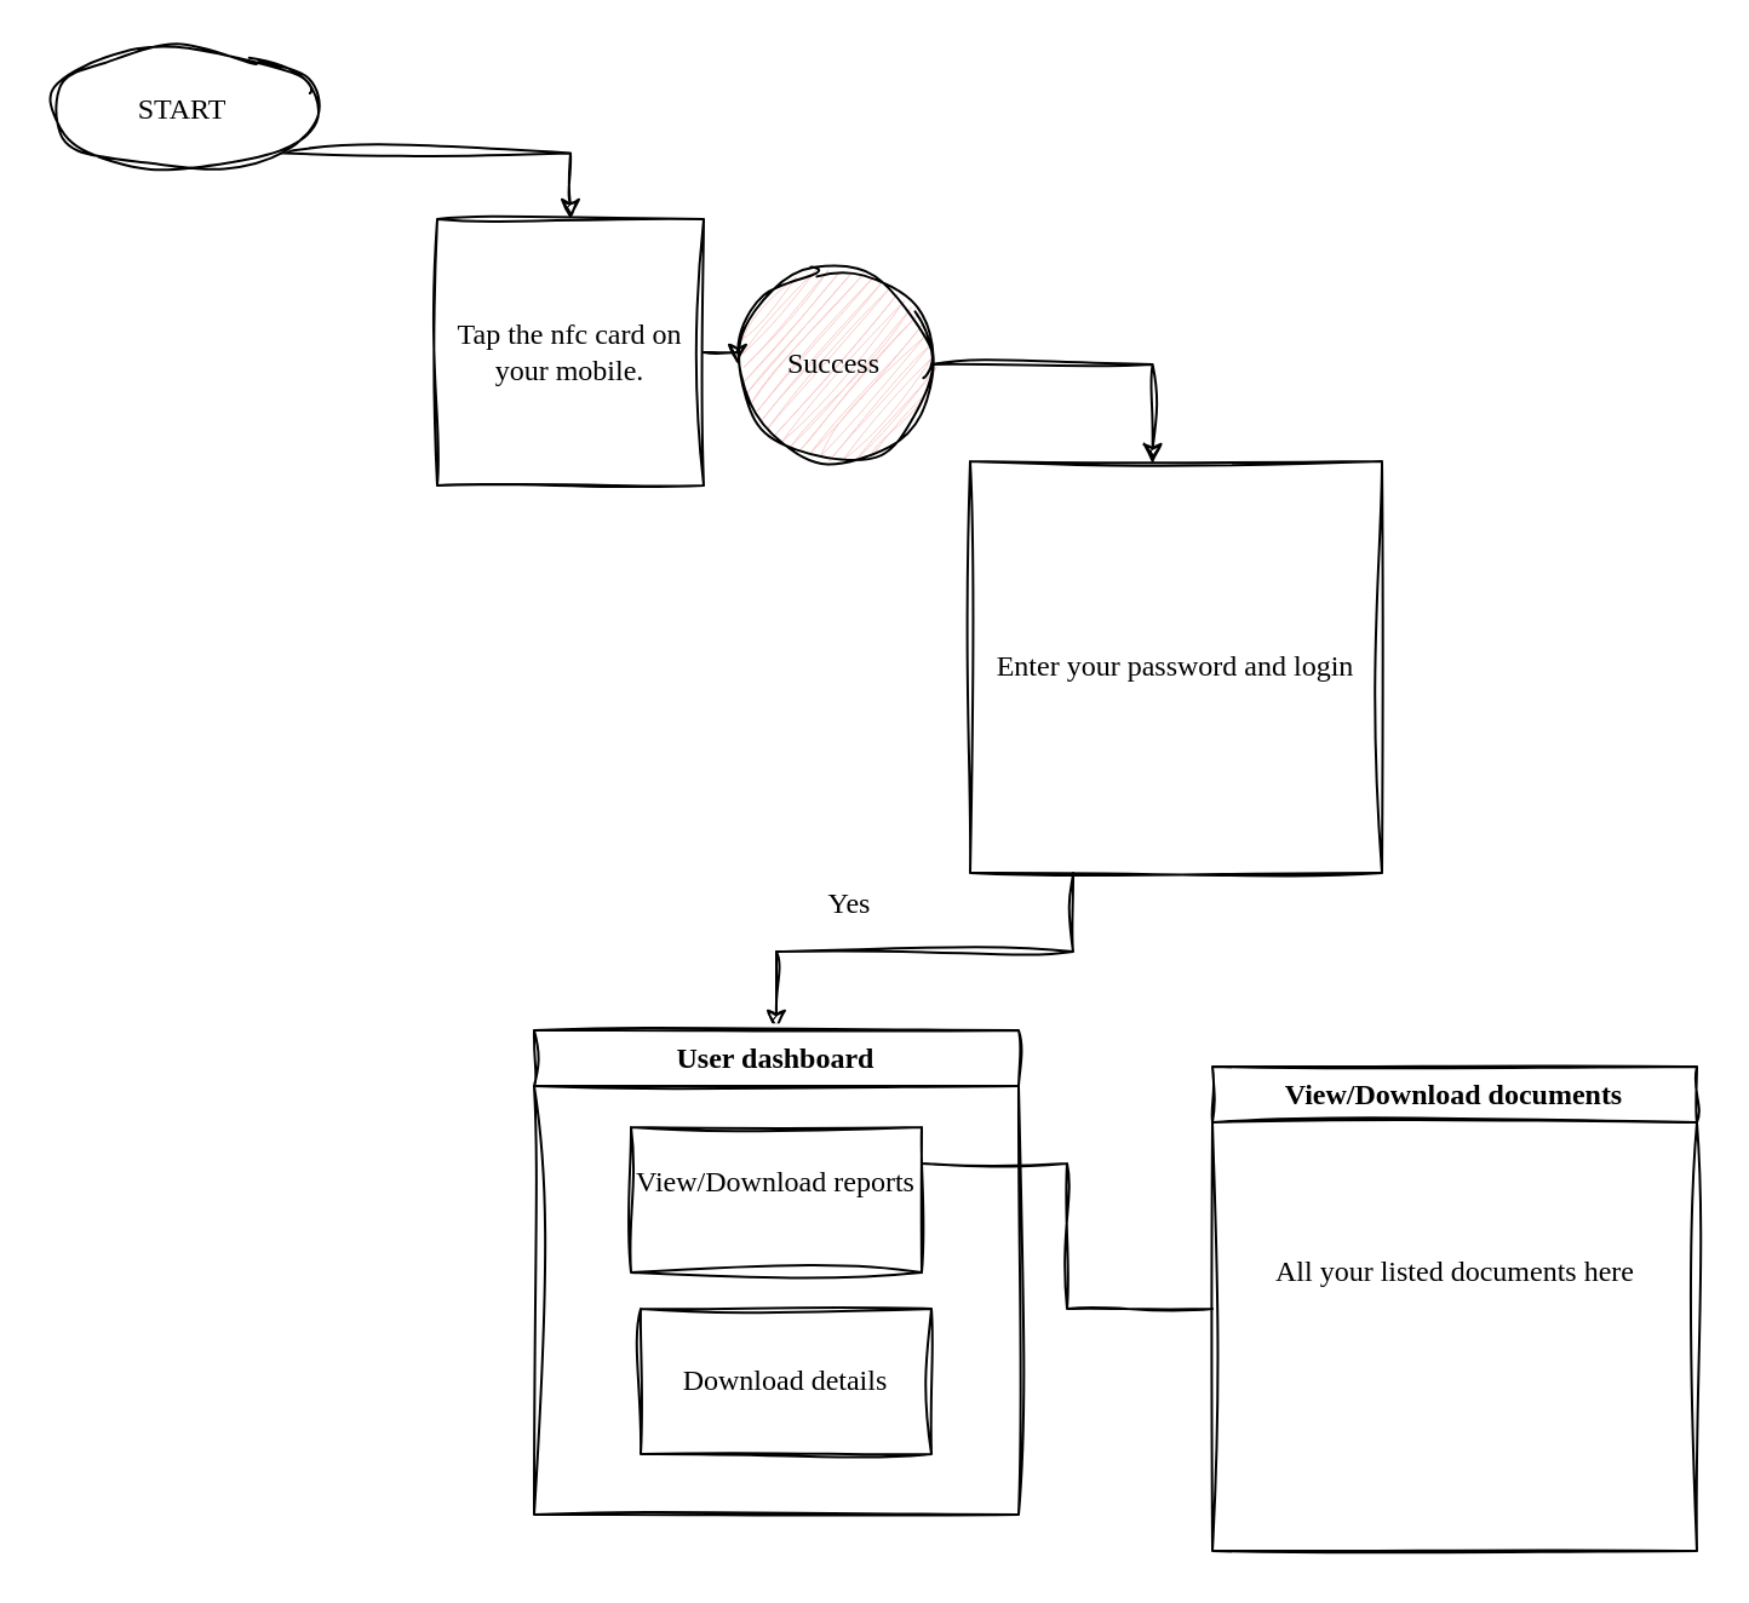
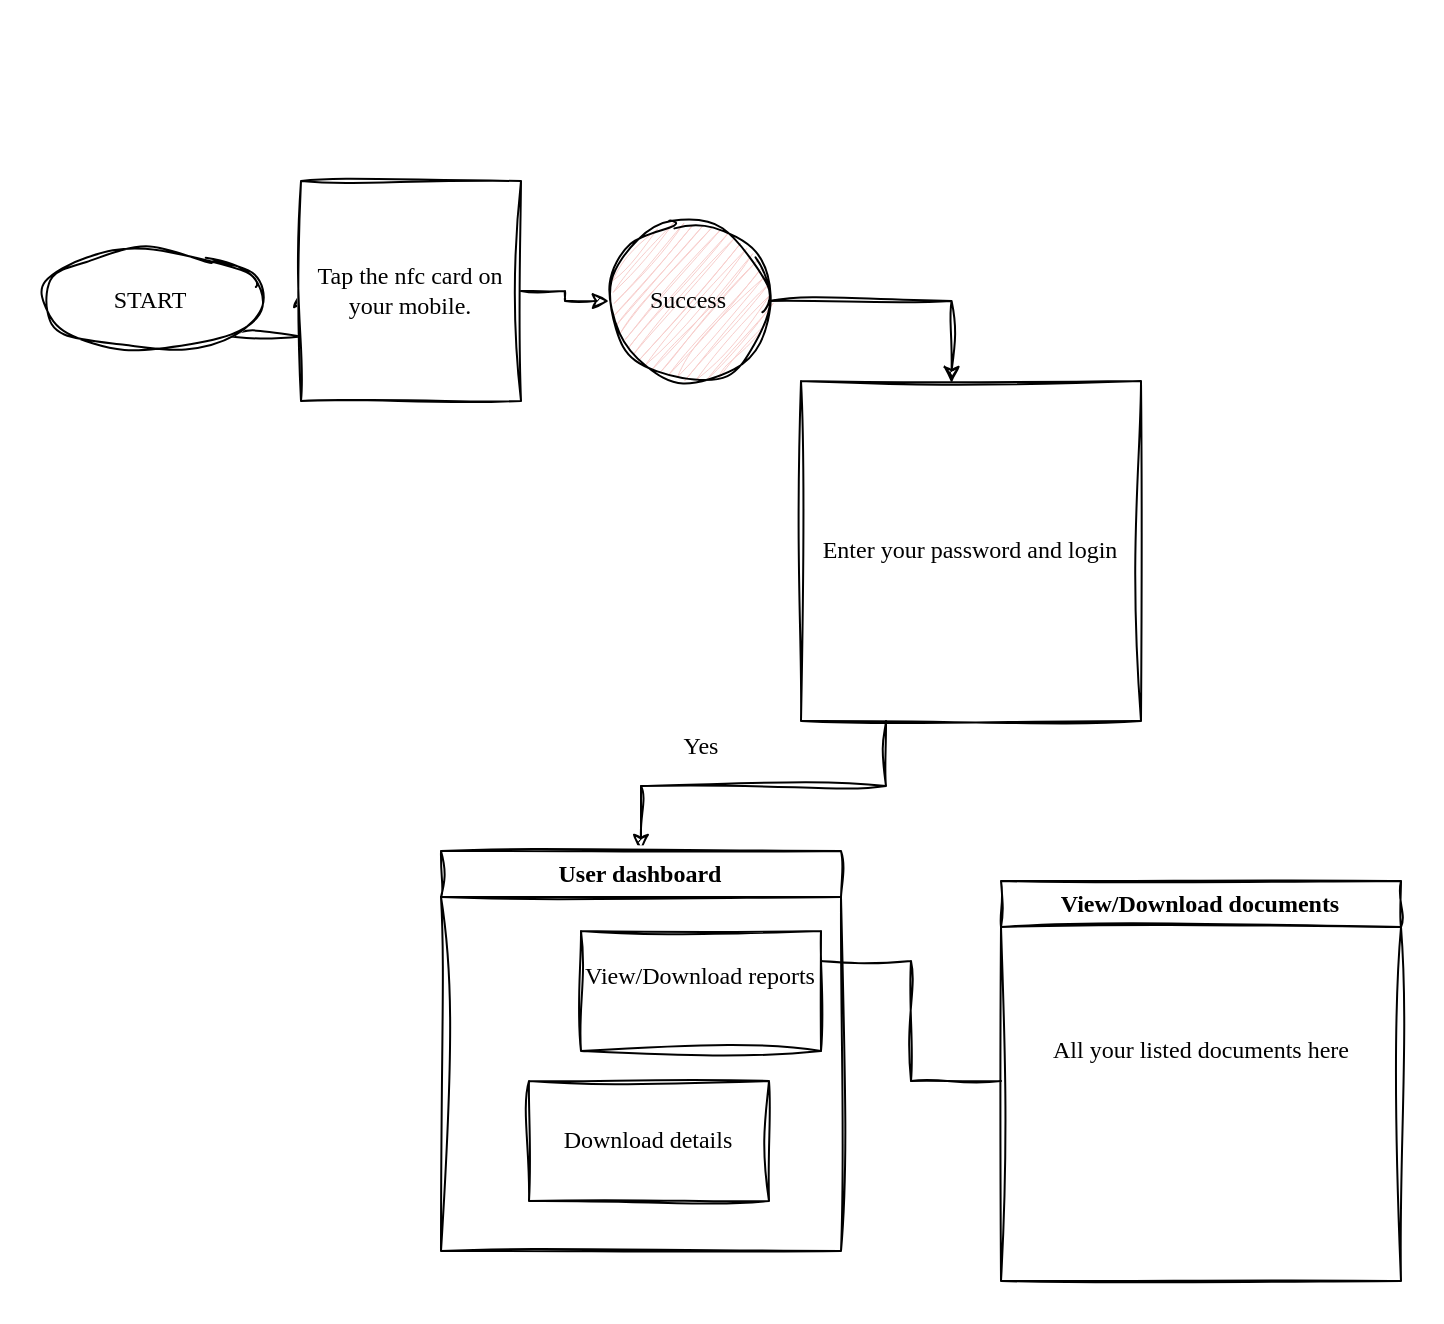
- <mxCell id="3" value="START" style="ellipse;whiteSpace=wrap;html=1;sketch=1;hachureGap=4;jiggle=2;curveFitting=1;fontFamily=Architects Daughter;fontSource=https%3A%2F%2Ffonts.googleapis.com%2Fcss%3Ffamily%3DArchitects%2BDaughter;" vertex="1" parent="1"><mxGeometry x="20" y="20" width="110" height="50" as="geometry" /></mxCell>
+ <mxCell id="3" value="START" style="ellipse;whiteSpace=wrap;html=1;sketch=1;hachureGap=4;jiggle=2;curveFitting=1;fontFamily=Architects Daughter;fontSource=https%3A%2F%2Ffonts.googleapis.com%2Fcss%3Ffamily%3DArchitects%2BDaughter;" vertex="1" parent="1"><mxGeometry x="20" y="125" width="110" height="50" as="geometry" /></mxCell>
- <mxCell id="5" value="Tap the nfc card on your mobile." style="whiteSpace=wrap;html=1;aspect=fixed;sketch=1;hachureGap=4;jiggle=2;curveFitting=1;fontFamily=Architects Daughter;fontSource=https%3A%2F%2Ffonts.googleapis.com%2Fcss%3Ffamily%3DArchitects%2BDaughter;" vertex="1" parent="1"><mxGeometry x="180" y="90" width="110" height="110" as="geometry" /></mxCell>
+ <mxCell id="5" value="Tap the nfc card on your mobile." style="whiteSpace=wrap;html=1;aspect=fixed;sketch=1;hachureGap=4;jiggle=2;curveFitting=1;fontFamily=Architects Daughter;fontSource=https%3A%2F%2Ffonts.googleapis.com%2Fcss%3Ffamily%3DArchitects%2BDaughter;" vertex="1" parent="1"><mxGeometry x="150" y="90" width="110" height="110" as="geometry" /></mxCell>
- <mxCell id="12" value="View/Download reports&lt;div&gt;&lt;br&gt;&lt;/div&gt;" style="whiteSpace=wrap;html=1;sketch=1;hachureGap=4;jiggle=2;curveFitting=1;fontFamily=Architects Daughter;fontSource=https%3A%2F%2Ffonts.googleapis.com%2Fcss%3Ffamily%3DArchitects%2BDaughter;" vertex="1" parent="10"><mxGeometry x="40" y="40" width="120" height="60" as="geometry" /></mxCell>
+ <mxCell id="12" value="View/Download reports&lt;div&gt;&lt;br&gt;&lt;/div&gt;" style="whiteSpace=wrap;html=1;sketch=1;hachureGap=4;jiggle=2;curveFitting=1;fontFamily=Architects Daughter;fontSource=https%3A%2F%2Ffonts.googleapis.com%2Fcss%3Ffamily%3DArchitects%2BDaughter;" vertex="1" parent="10"><mxGeometry x="70" y="40" width="120" height="60" as="geometry" /></mxCell>
